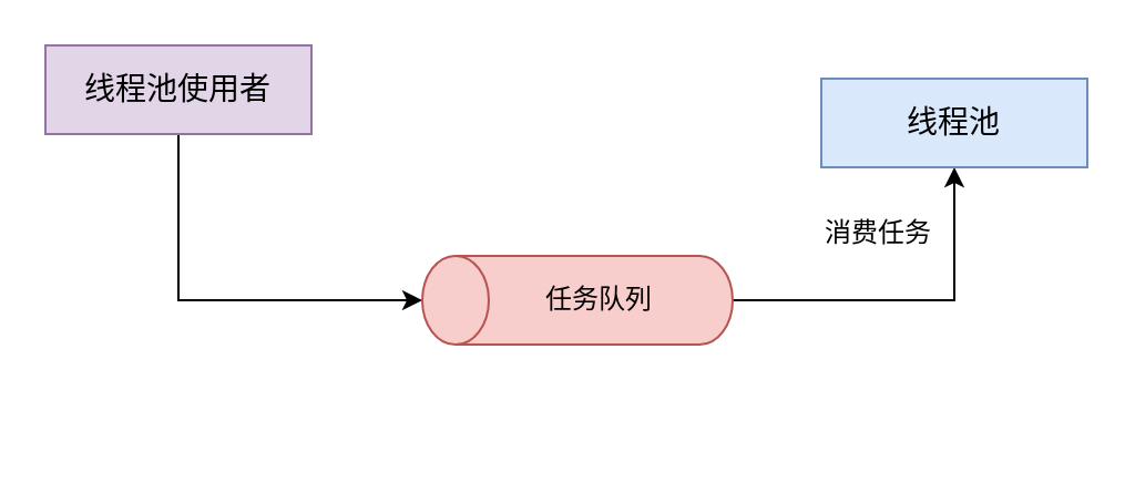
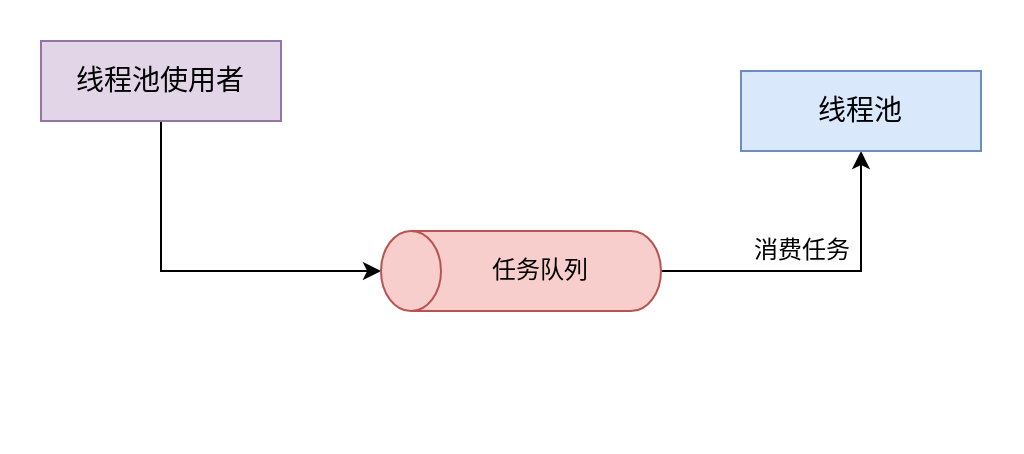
- <mxCell id="8" value="消费任务" style="text;html=1;strokeColor=none;fillColor=none;align=center;verticalAlign=middle;whiteSpace=wrap;rounded=0;" vertex="1" parent="1"><mxGeometry x="366" y="95" width="60" height="20" as="geometry" /></mxCell>
+ <mxCell id="8" value="消费任务" style="text;html=1;strokeColor=none;fillColor=none;align=center;verticalAlign=middle;whiteSpace=wrap;rounded=0;" vertex="1" parent="1"><mxGeometry x="371" y="115" width="60" height="20" as="geometry" /></mxCell>
